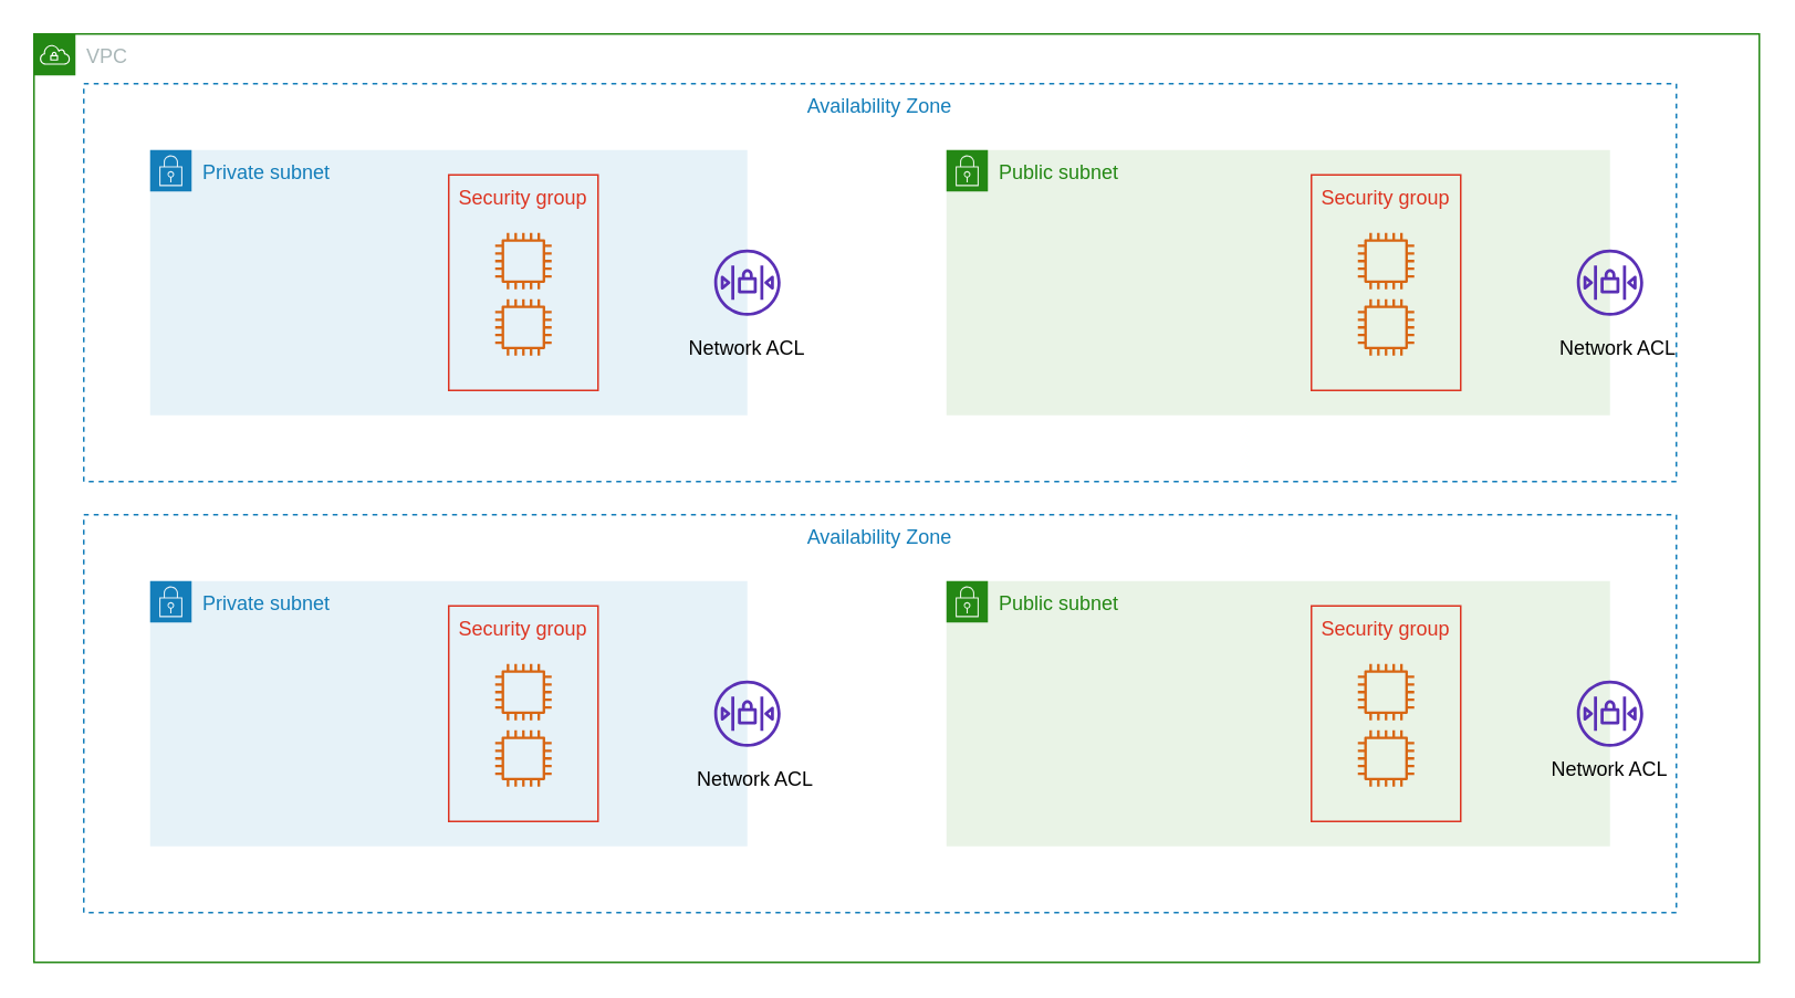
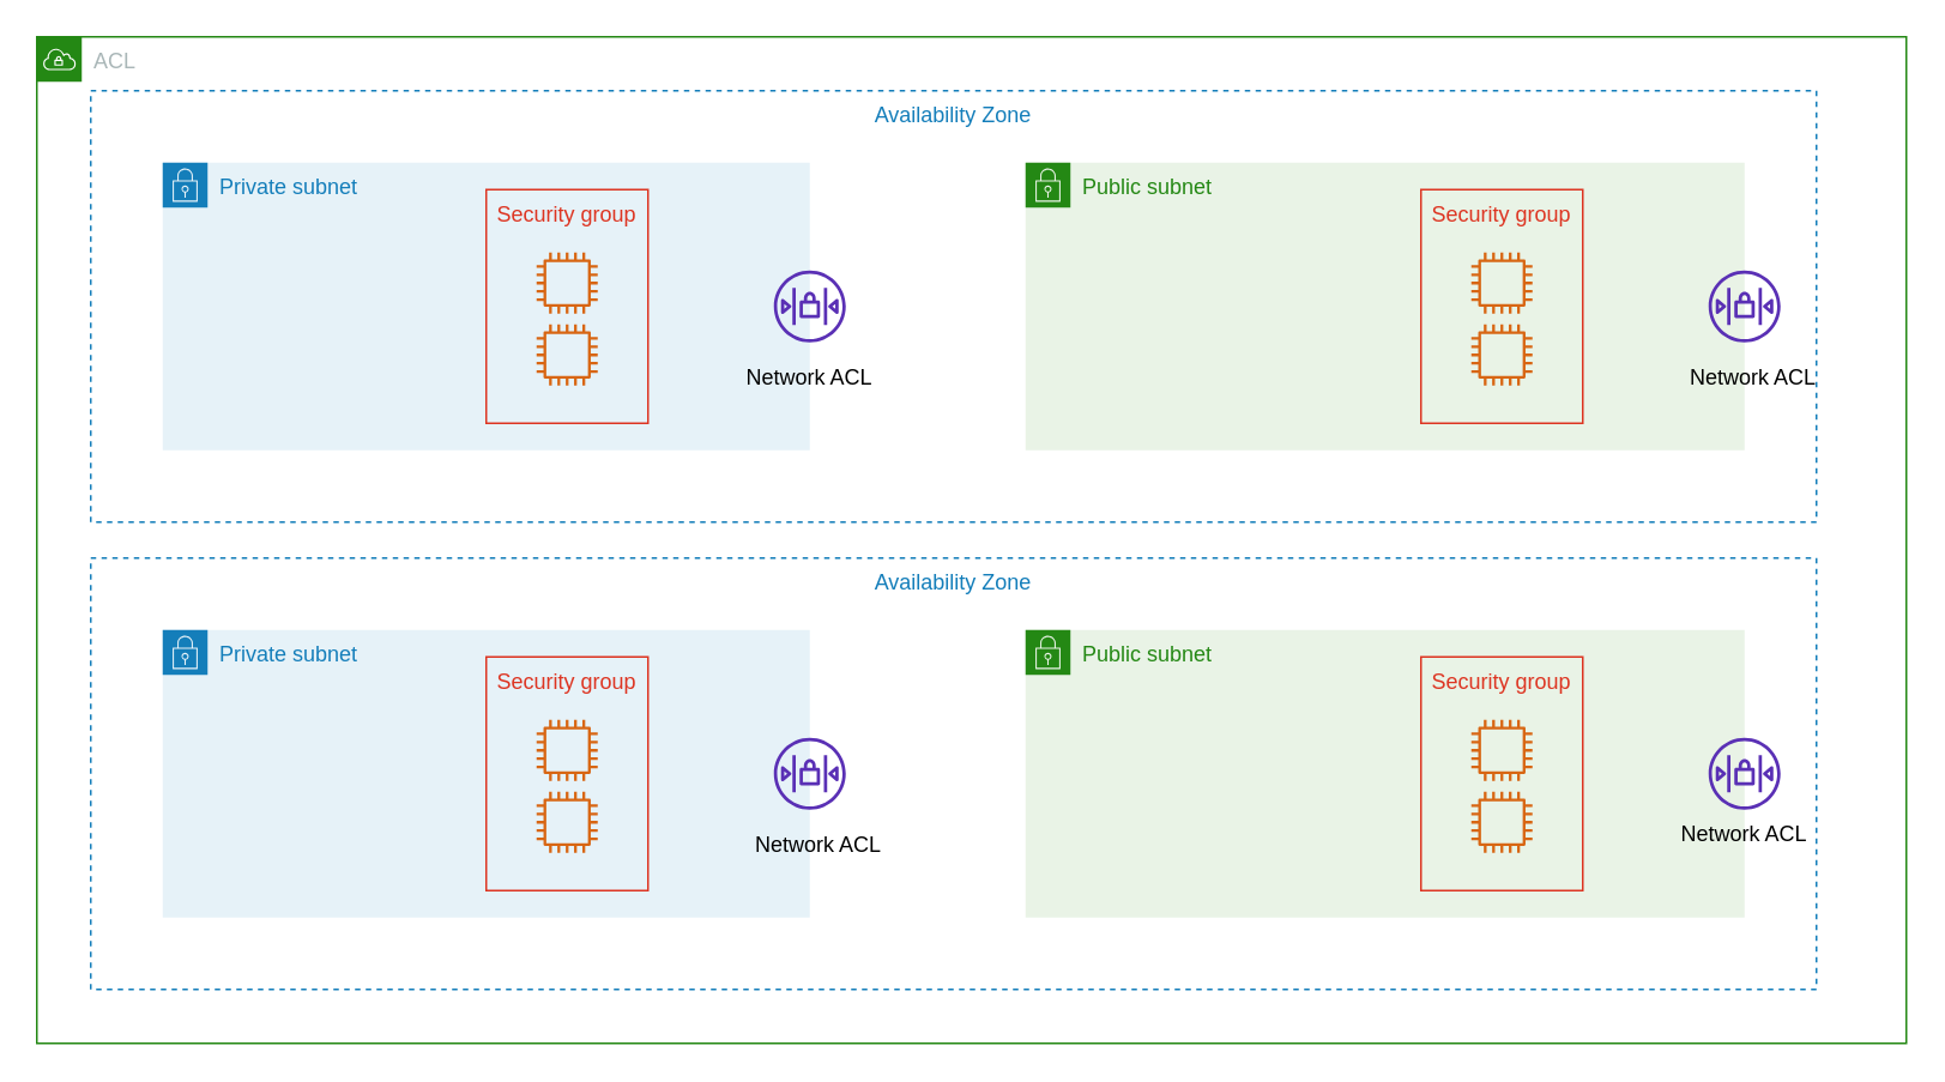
- <mxCell id="2" value="VPC" style="points=[[0,0],[0.25,0],[0.5,0],[0.75,0],[1,0],[1,0.25],[1,0.5],[1,0.75],[1,1],[0.75,1],[0.5,1],[0.25,1],[0,1],[0,0.75],[0,0.5],[0,0.25]];outlineConnect=0;gradientColor=none;html=1;whiteSpace=wrap;fontSize=12;fontStyle=0;shape=mxgraph.aws4.group;grIcon=mxgraph.aws4.group_vpc;strokeColor=#248814;fillColor=none;verticalAlign=top;align=left;spacingLeft=30;fontColor=#AAB7B8;dashed=0;" parent="1" vertex="1"><mxGeometry x="20" y="20" width="1040" height="560" as="geometry" /></mxCell>
+ <mxCell id="2" value="ACL" style="points=[[0,0],[0.25,0],[0.5,0],[0.75,0],[1,0],[1,0.25],[1,0.5],[1,0.75],[1,1],[0.75,1],[0.5,1],[0.25,1],[0,1],[0,0.75],[0,0.5],[0,0.25]];outlineConnect=0;gradientColor=none;html=1;whiteSpace=wrap;fontSize=12;fontStyle=0;shape=mxgraph.aws4.group;grIcon=mxgraph.aws4.group_vpc;strokeColor=#248814;fillColor=none;verticalAlign=top;align=left;spacingLeft=30;fontColor=#AAB7B8;dashed=0;" parent="1" vertex="1"><mxGeometry x="20" y="20" width="1040" height="560" as="geometry" /></mxCell>
